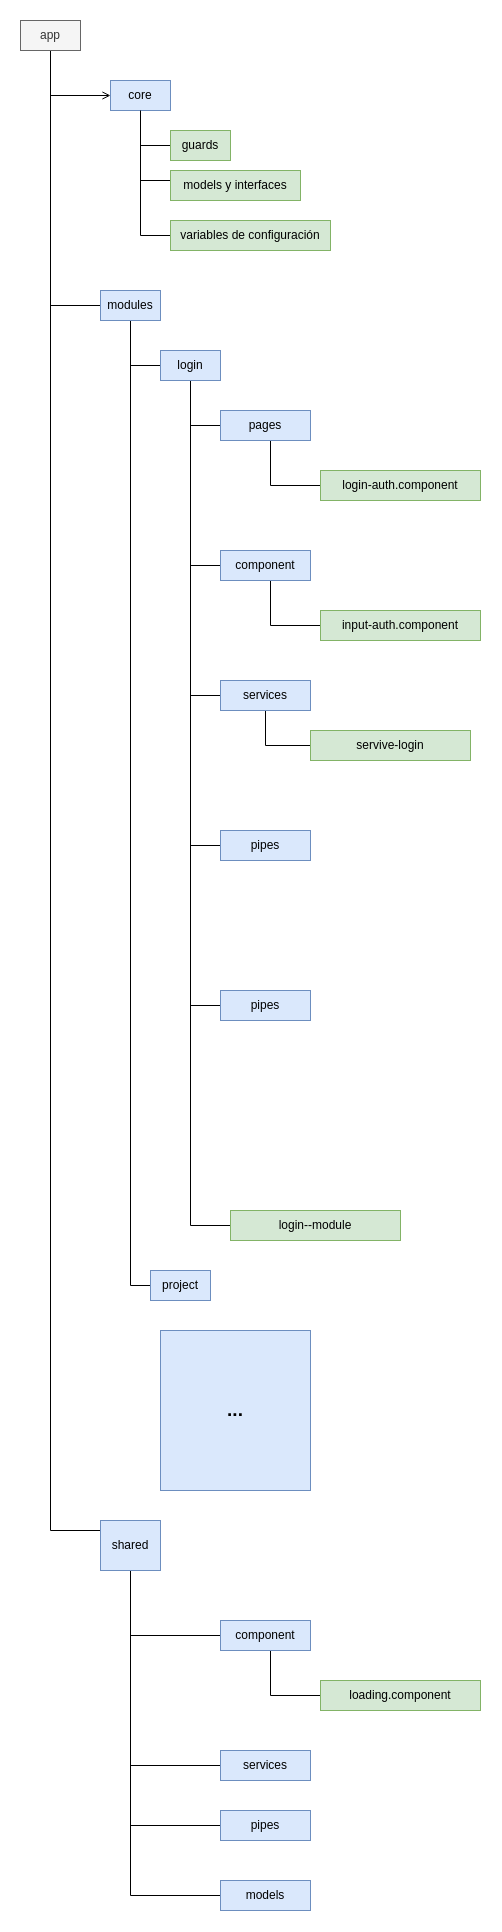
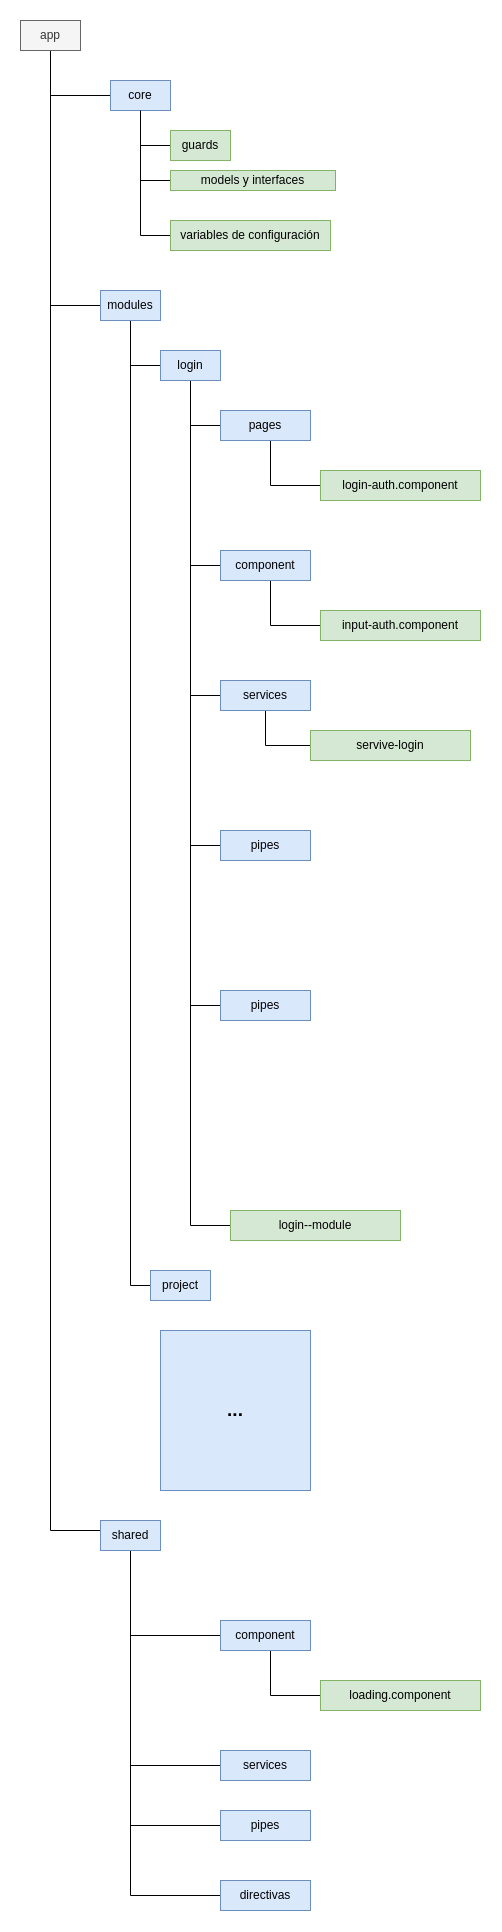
- <mxCell id="2" style="edgeStyle=orthogonalEdgeStyle;rounded=0;orthogonalLoop=1;jettySize=auto;html=1;entryX=0;entryY=0.5;entryDx=0;entryDy=0;endArrow=open;endFill=0;" edge="1" parent="1" source="5" target="8"><mxGeometry relative="1" as="geometry"><Array as="points"><mxPoint x="50" y="95" /></Array></mxGeometry></mxCell>
+ <mxCell id="2" style="edgeStyle=orthogonalEdgeStyle;rounded=0;orthogonalLoop=1;jettySize=auto;html=1;entryX=0;entryY=0.5;entryDx=0;entryDy=0;endArrow=none;endFill=0;" edge="1" parent="1" source="5" target="8"><mxGeometry relative="1" as="geometry"><Array as="points"><mxPoint x="50" y="95" /></Array></mxGeometry></mxCell>
- <mxCell id="19" value="models y interfaces" style="text;html=1;align=center;verticalAlign=middle;whiteSpace=wrap;rounded=0;fillColor=#d5e8d4;strokeColor=#82b366;" vertex="1" parent="1"><mxGeometry x="170" y="170" width="130" height="30" as="geometry" /></mxCell>
+ <mxCell id="19" value="models y interfaces" style="text;html=1;align=center;verticalAlign=middle;whiteSpace=wrap;rounded=0;fillColor=#d5e8d4;strokeColor=#82b366;" vertex="1" parent="1"><mxGeometry x="170" y="170" width="165" height="20" as="geometry" /></mxCell>
- <mxCell id="16" value="shared" style="text;html=1;align=center;verticalAlign=middle;whiteSpace=wrap;rounded=0;fillColor=#dae8fc;strokeColor=#6c8ebf;" vertex="1" parent="1"><mxGeometry x="100" y="1520" width="60" height="50" as="geometry" /></mxCell>
+ <mxCell id="16" value="shared" style="text;html=1;align=center;verticalAlign=middle;whiteSpace=wrap;rounded=0;fillColor=#dae8fc;strokeColor=#6c8ebf;" vertex="1" parent="1"><mxGeometry x="100" y="1520" width="60" height="30" as="geometry" /></mxCell>
- <mxCell id="46" value="models" style="text;html=1;align=center;verticalAlign=middle;whiteSpace=wrap;rounded=0;fillColor=#dae8fc;strokeColor=#6c8ebf;" vertex="1" parent="1"><mxGeometry x="220" y="1880" width="90" height="30" as="geometry" /></mxCell>
+ <mxCell id="46" value="directivas" style="text;html=1;align=center;verticalAlign=middle;whiteSpace=wrap;rounded=0;fillColor=#dae8fc;strokeColor=#6c8ebf;" vertex="1" parent="1"><mxGeometry x="220" y="1880" width="90" height="30" as="geometry" /></mxCell>
